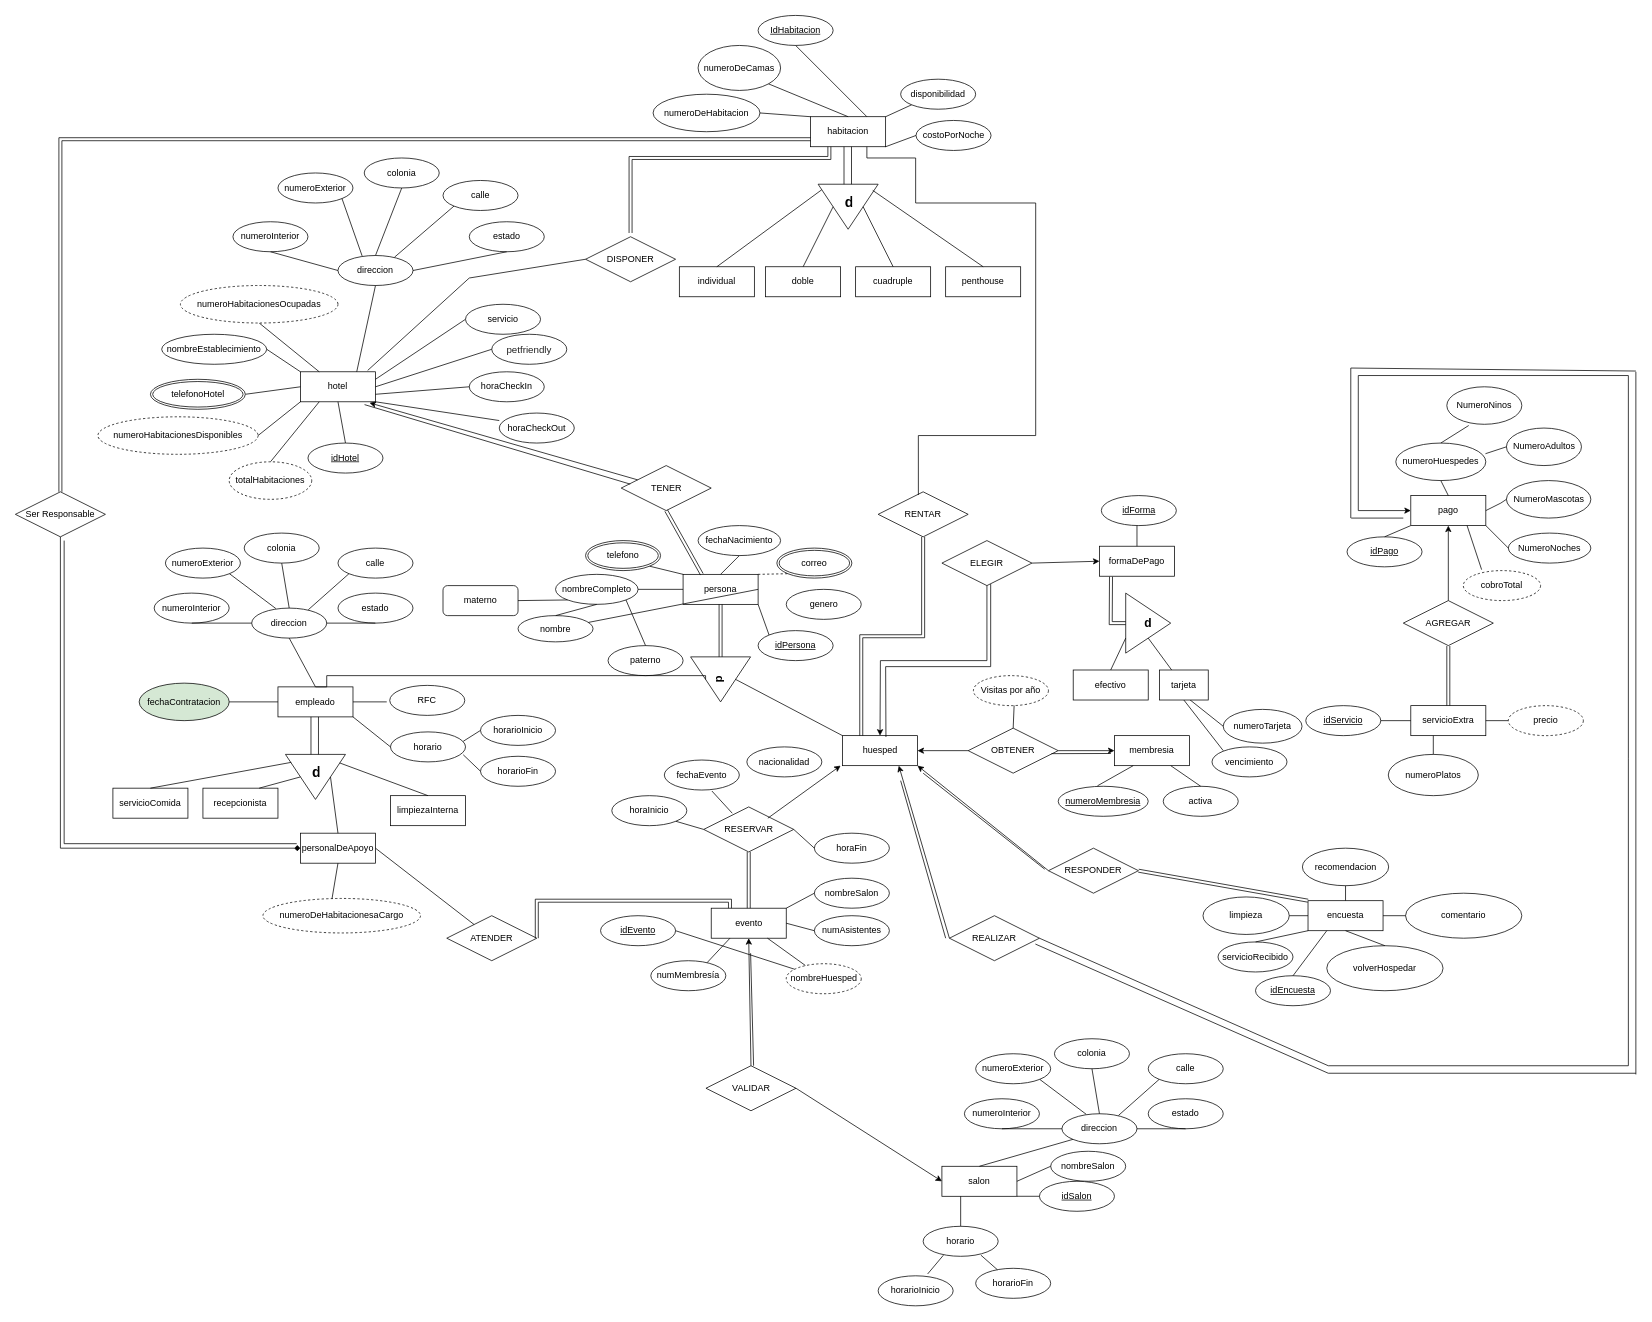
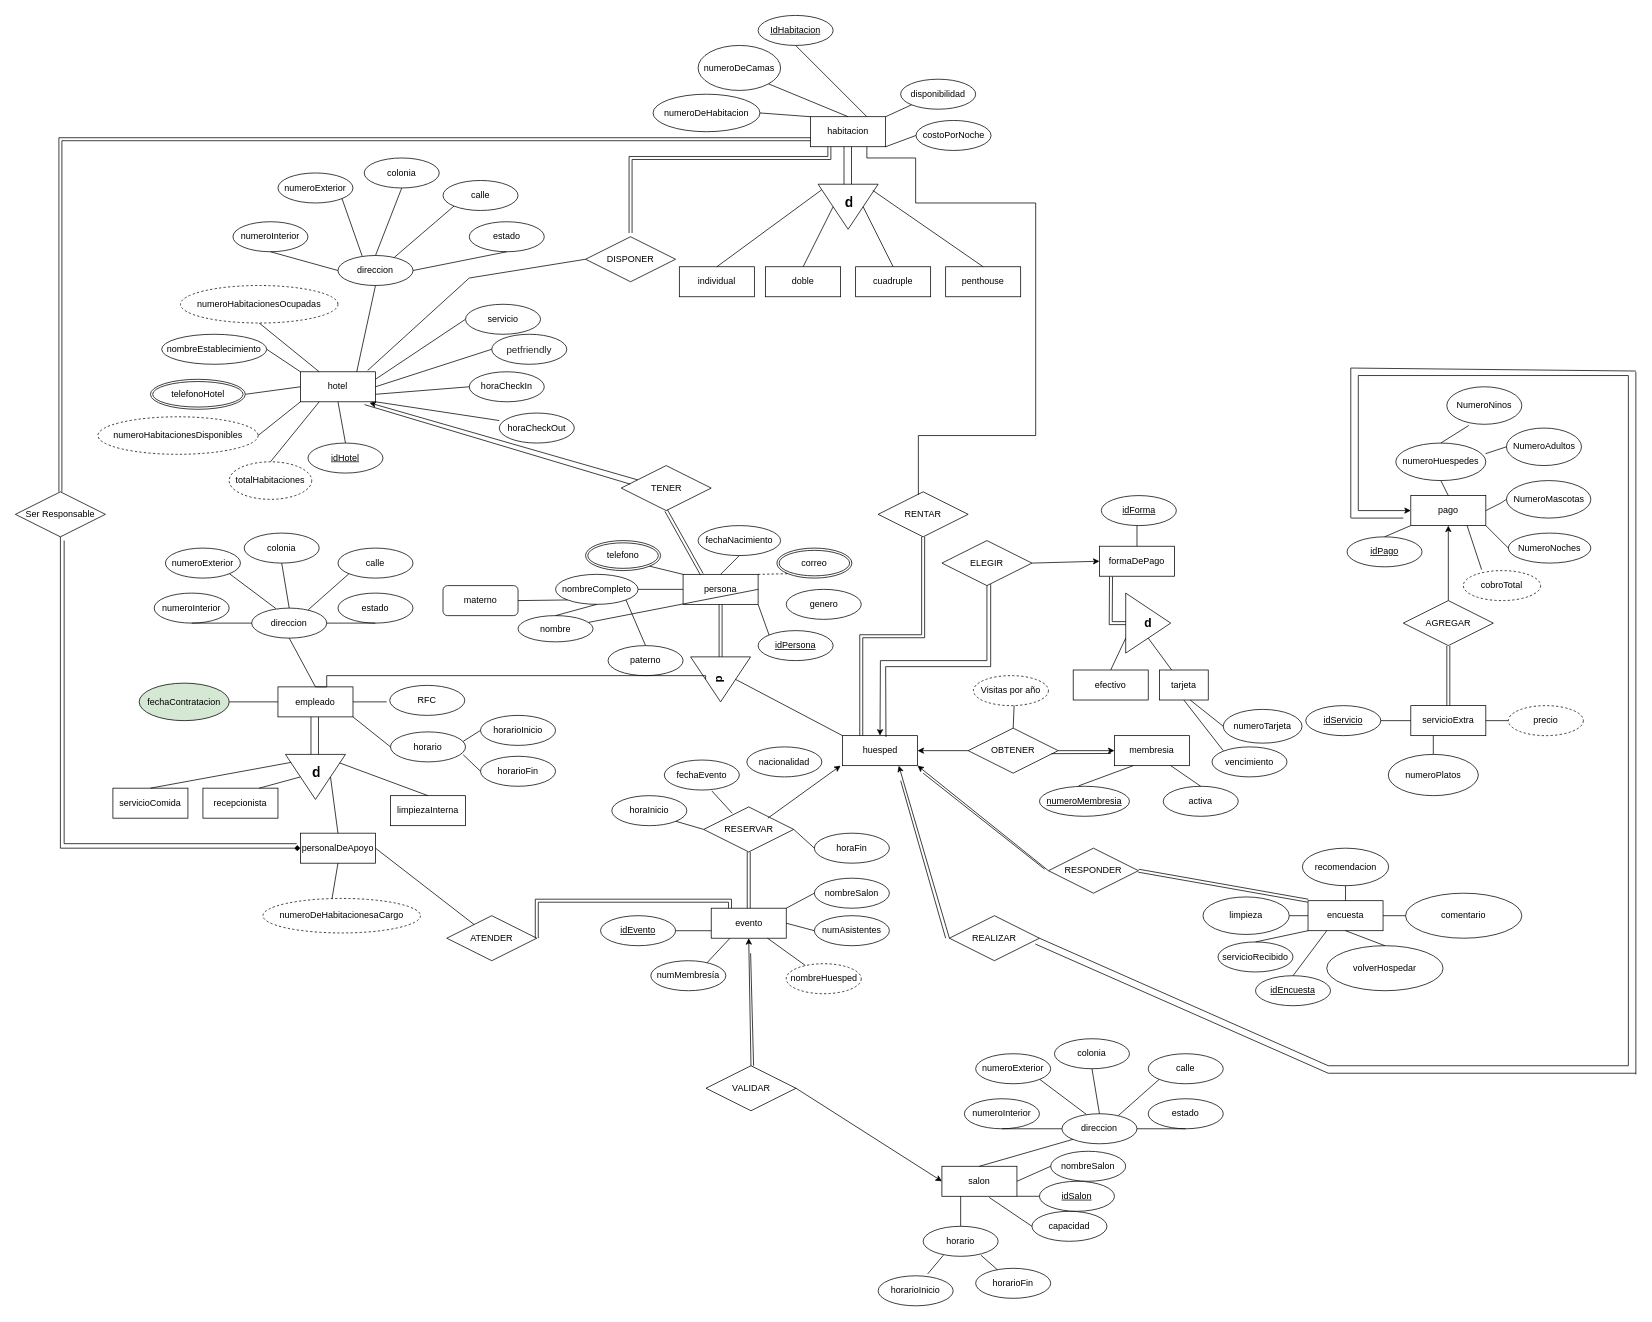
- <mxCell id="46" value="&lt;u&gt;numeroMembresia&lt;/u&gt;" style="ellipse;whiteSpace=wrap;html=1;align=center;" parent="1" vertex="1"><mxGeometry x="1410" y="1047.5" width="120" height="40" as="geometry" /></mxCell>
+ <mxCell id="46" value="&lt;u&gt;numeroMembresia&lt;/u&gt;" style="ellipse;whiteSpace=wrap;html=1;align=center;" parent="1" vertex="1"><mxGeometry x="1385" y="1047.5" width="120" height="40" as="geometry" /></mxCell>
- <mxCell id="181" value="" style="endArrow=none;html=1;rounded=0;exitX=1;exitY=0.5;exitDx=0;exitDy=0;" parent="1" source="180" target="238" edge="1"><mxGeometry width="50" height="50" relative="1" as="geometry"><mxPoint x="830" y="1305" as="sourcePoint" /><mxPoint x="880" y="1255" as="targetPoint" /></mxGeometry></mxCell>
+ <mxCell id="181" value="" style="endArrow=none;html=1;rounded=0;entryX=0;entryY=0.75;entryDx=0;entryDy=0;exitX=1;exitY=0.5;exitDx=0;exitDy=0;" parent="1" source="180" target="127" edge="1"><mxGeometry width="50" height="50" relative="1" as="geometry"><mxPoint x="830" y="1305" as="sourcePoint" /><mxPoint x="880" y="1255" as="targetPoint" /></mxGeometry></mxCell>
+ <mxCell id="124" value="" style="endArrow=none;html=1;rounded=0;entryX=0;entryY=0.5;entryDx=0;entryDy=0;exitX=0.63;exitY=1.038;exitDx=0;exitDy=0;exitPerimeter=0;" parent="1" source="108" target="121" edge="1"><mxGeometry width="50" height="50" relative="1" as="geometry"><mxPoint x="1330.5" y="1590" as="sourcePoint" /><mxPoint x="1350" y="1594" as="targetPoint" /></mxGeometry></mxCell>
+ <mxCell id="121" value="capacidad" style="ellipse;whiteSpace=wrap;html=1;align=center;" parent="1" vertex="1"><mxGeometry x="1375" y="1614" width="100" height="40" as="geometry" /></mxCell>
